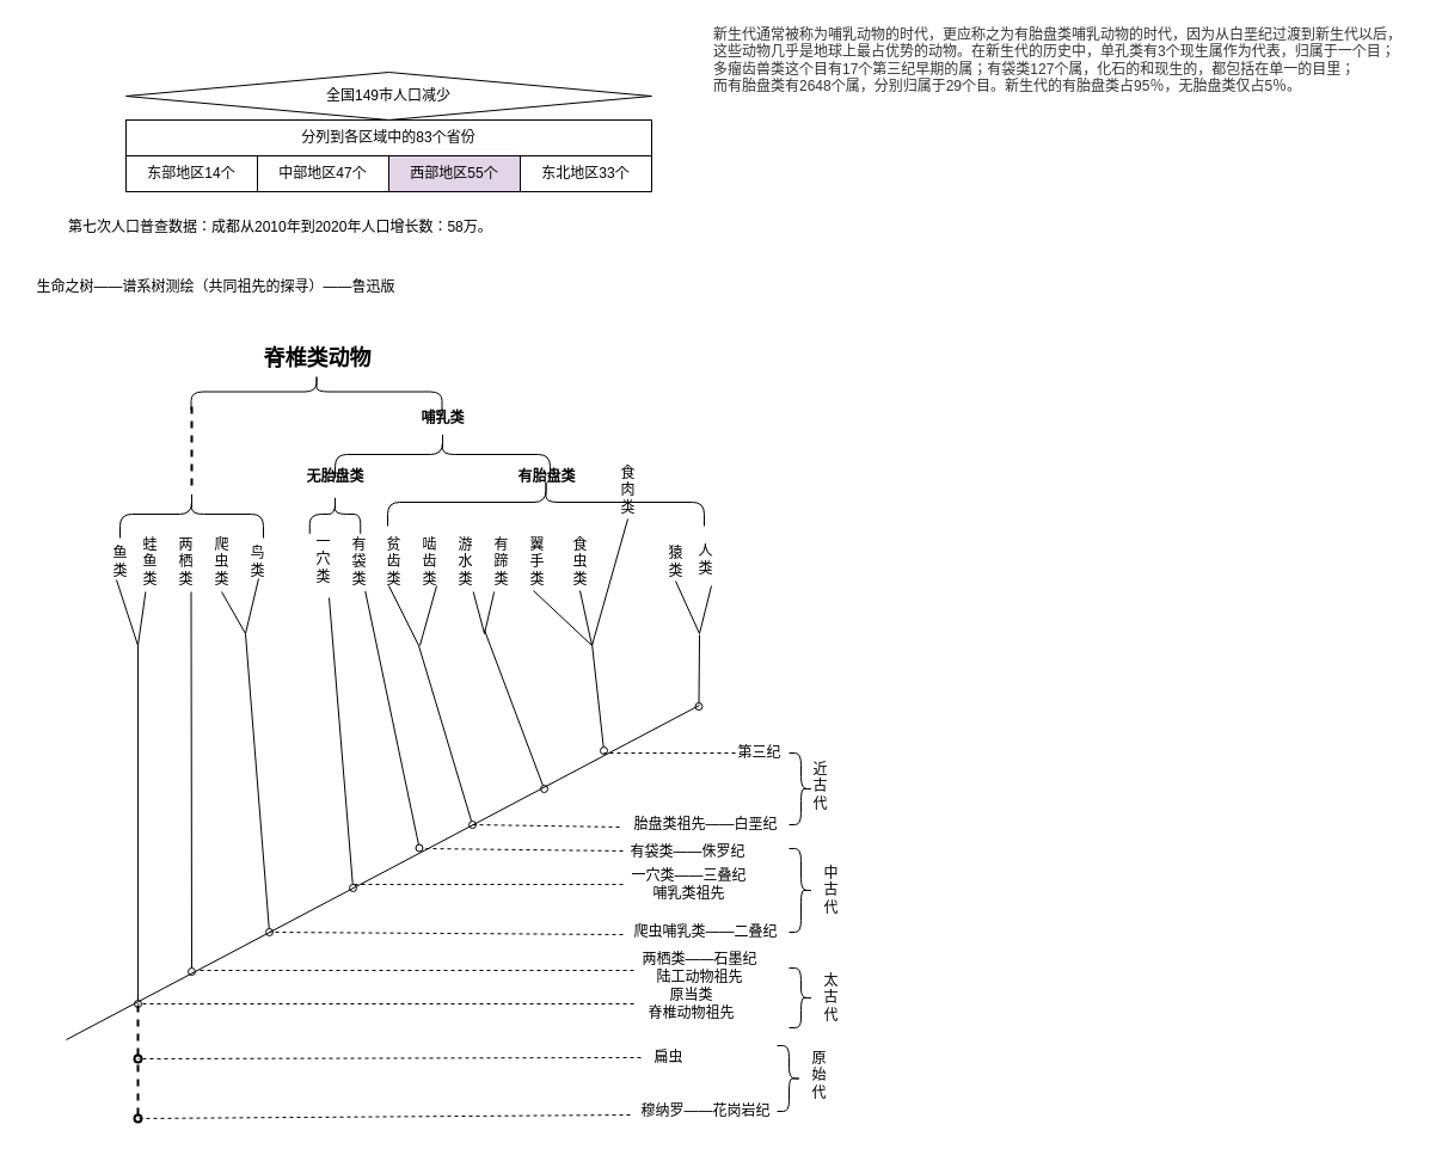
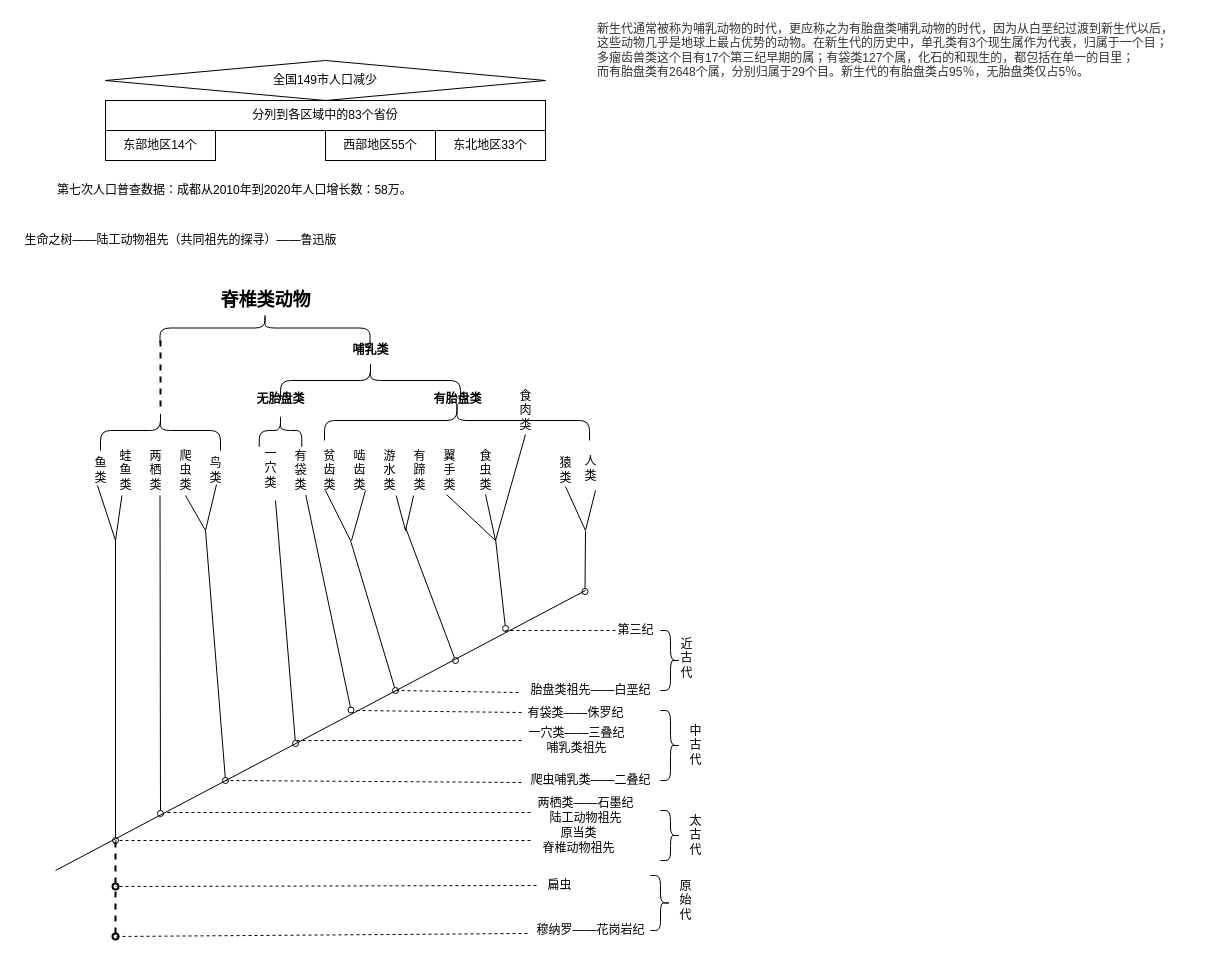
- <mxCell id="5" value="中部地区47个" style="rounded=0;whiteSpace=wrap;html=1;" parent="1" vertex="1"><mxGeometry x="215" y="130" width="110" height="30" as="geometry" /></mxCell>
- <mxCell id="6" value="西部地区55个" style="rounded=0;whiteSpace=wrap;html=1;fillColor=#e1d5e7;" parent="1" vertex="1"><mxGeometry x="325" y="130" width="110" height="30" as="geometry" /></mxCell>
+ <mxCell id="6" value="西部地区55个" style="rounded=0;whiteSpace=wrap;html=1;" parent="1" vertex="1"><mxGeometry x="325" y="130" width="110" height="30" as="geometry" /></mxCell>
- <mxCell id="20" value="生命之树——谱系树测绘（共同祖先的探寻）——鲁迅版" style="text;html=1;align=center;verticalAlign=middle;resizable=0;points=[];autosize=1;strokeColor=none;" vertex="1" parent="1"><mxGeometry x="20" y="230" width="320" height="20" as="geometry" /></mxCell>
+ <mxCell id="20" value="生命之树——陆工动物祖先（共同祖先的探寻）——鲁迅版" style="text;html=1;align=center;verticalAlign=middle;resizable=0;points=[];autosize=1;strokeColor=none;" vertex="1" parent="1"><mxGeometry x="20" y="230" width="320" height="20" as="geometry" /></mxCell>
